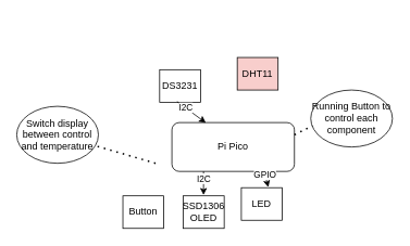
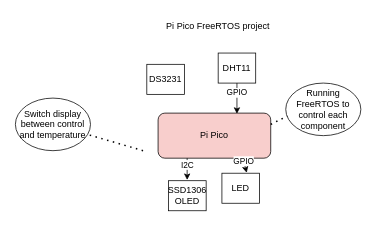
+ <mxCell id="17" value="Pi Pico FreeRTOS project" style="text;html=1;strokeColor=none;fillColor=none;align=center;verticalAlign=middle;whiteSpace=wrap;rounded=0;" vertex="1" parent="1"><mxGeometry x="100" y="20" width="380" height="30" as="geometry" /></mxCell>
- <mxCell id="4" value="DHT11" style="rounded=0;whiteSpace=wrap;html=1;fillColor=#f8cecc;" vertex="1" parent="1"><mxGeometry x="290" y="70" width="50" height="40" as="geometry" /></mxCell>
+ <mxCell id="4" value="DHT11" style="rounded=0;whiteSpace=wrap;html=1;" vertex="1" parent="1"><mxGeometry x="290" y="70" width="50" height="40" as="geometry" /></mxCell>
+ <mxCell id="13" value="" style="endArrow=classic;html=1;rounded=0;exitX=0.5;exitY=1;exitDx=0;exitDy=0;entryX=0.7;entryY=0.014;entryDx=0;entryDy=0;entryPerimeter=0;" edge="1" parent="1" source="4" target="2"><mxGeometry width="50" height="50" relative="1" as="geometry"><mxPoint x="240" y="250" as="sourcePoint" /><mxPoint x="290" y="200" as="targetPoint" /><Array as="points" /></mxGeometry></mxCell>
+ <mxCell id="14" value="&lt;div&gt;GPIO&lt;/div&gt;" style="edgeLabel;html=1;align=center;verticalAlign=middle;resizable=0;points=[];" vertex="1" connectable="0" parent="13"><mxGeometry x="-0.398" y="-1" relative="1" as="geometry"><mxPoint as="offset" /></mxGeometry></mxCell>
- <mxCell id="11" value="" style="endArrow=classic;html=1;rounded=0;exitX=0.426;exitY=0.979;exitDx=0;exitDy=0;exitPerimeter=0;entryX=0.277;entryY=0.005;entryDx=0;entryDy=0;entryPerimeter=0;" edge="1" parent="1" source="3" target="2"><mxGeometry width="50" height="50" relative="1" as="geometry"><mxPoint x="140" y="160" as="sourcePoint" /><mxPoint x="252" y="147" as="targetPoint" /></mxGeometry></mxCell>
- <mxCell id="12" value="I2C" style="edgeLabel;html=1;align=center;verticalAlign=middle;resizable=0;points=[];" vertex="1" connectable="0" parent="11"><mxGeometry x="-0.418" relative="1" as="geometry"><mxPoint as="offset" /></mxGeometry></mxCell>
- <mxCell id="16" value="Running Button to control each component" style="ellipse;whiteSpace=wrap;html=1;" vertex="1" parent="1"><mxGeometry x="380" y="110" width="100" height="70" as="geometry" /></mxCell>
+ <mxCell id="16" value="Running FreeRTOS to control each component" style="ellipse;whiteSpace=wrap;html=1;" vertex="1" parent="1"><mxGeometry x="380" y="110" width="100" height="70" as="geometry" /></mxCell>
- <mxCell id="2" value="Pi Pico" style="rounded=1;whiteSpace=wrap;html=1;" vertex="1" parent="1"><mxGeometry x="210" y="150" width="150" height="60" as="geometry" /></mxCell>
+ <mxCell id="2" value="Pi Pico" style="rounded=1;whiteSpace=wrap;html=1;fillColor=#f8cecc;" vertex="1" parent="1"><mxGeometry x="210" y="150" width="150" height="60" as="geometry" /></mxCell>
- <mxCell id="18" value="&lt;div&gt;Button&lt;/div&gt;" style="rounded=0;whiteSpace=wrap;html=1;" vertex="1" parent="1"><mxGeometry x="150" y="240" width="50" height="40" as="geometry" /></mxCell>
